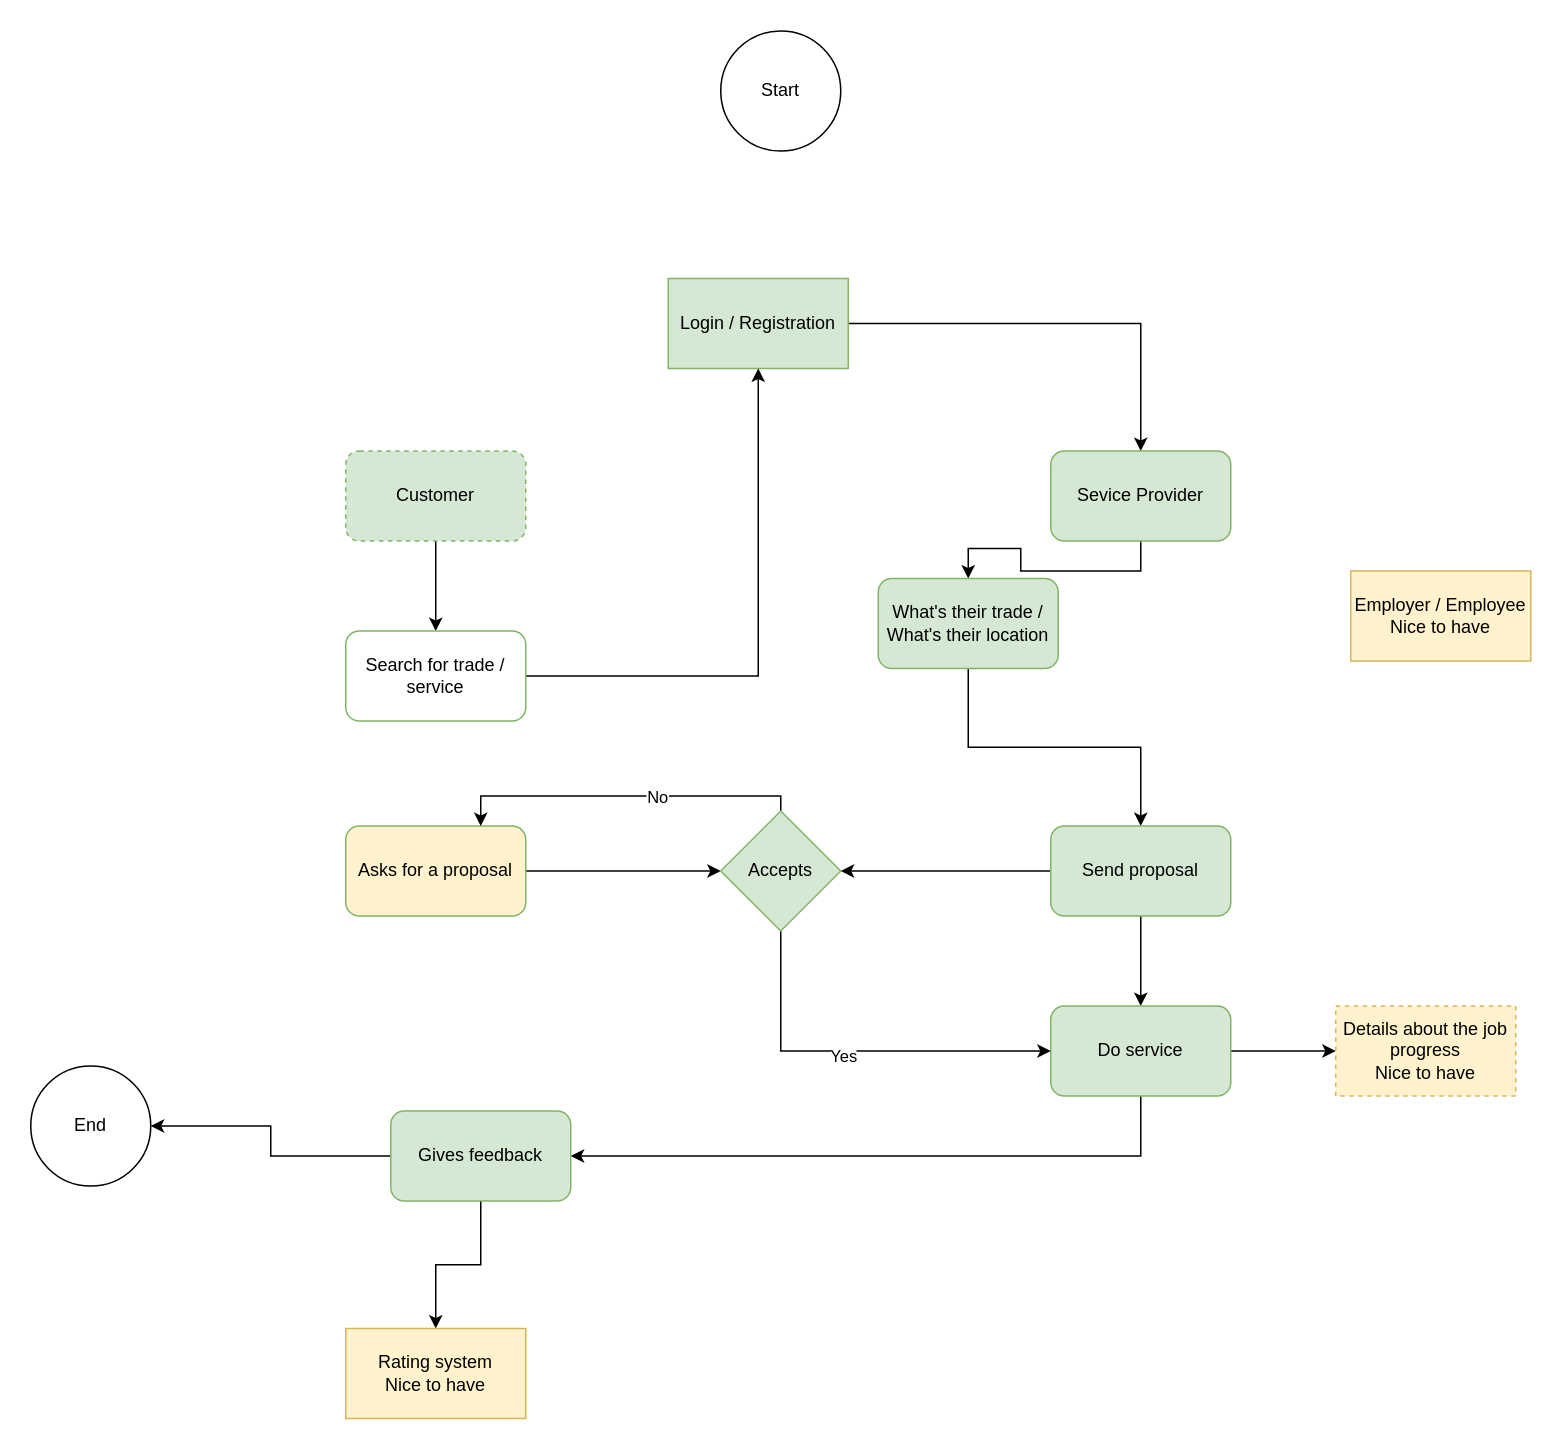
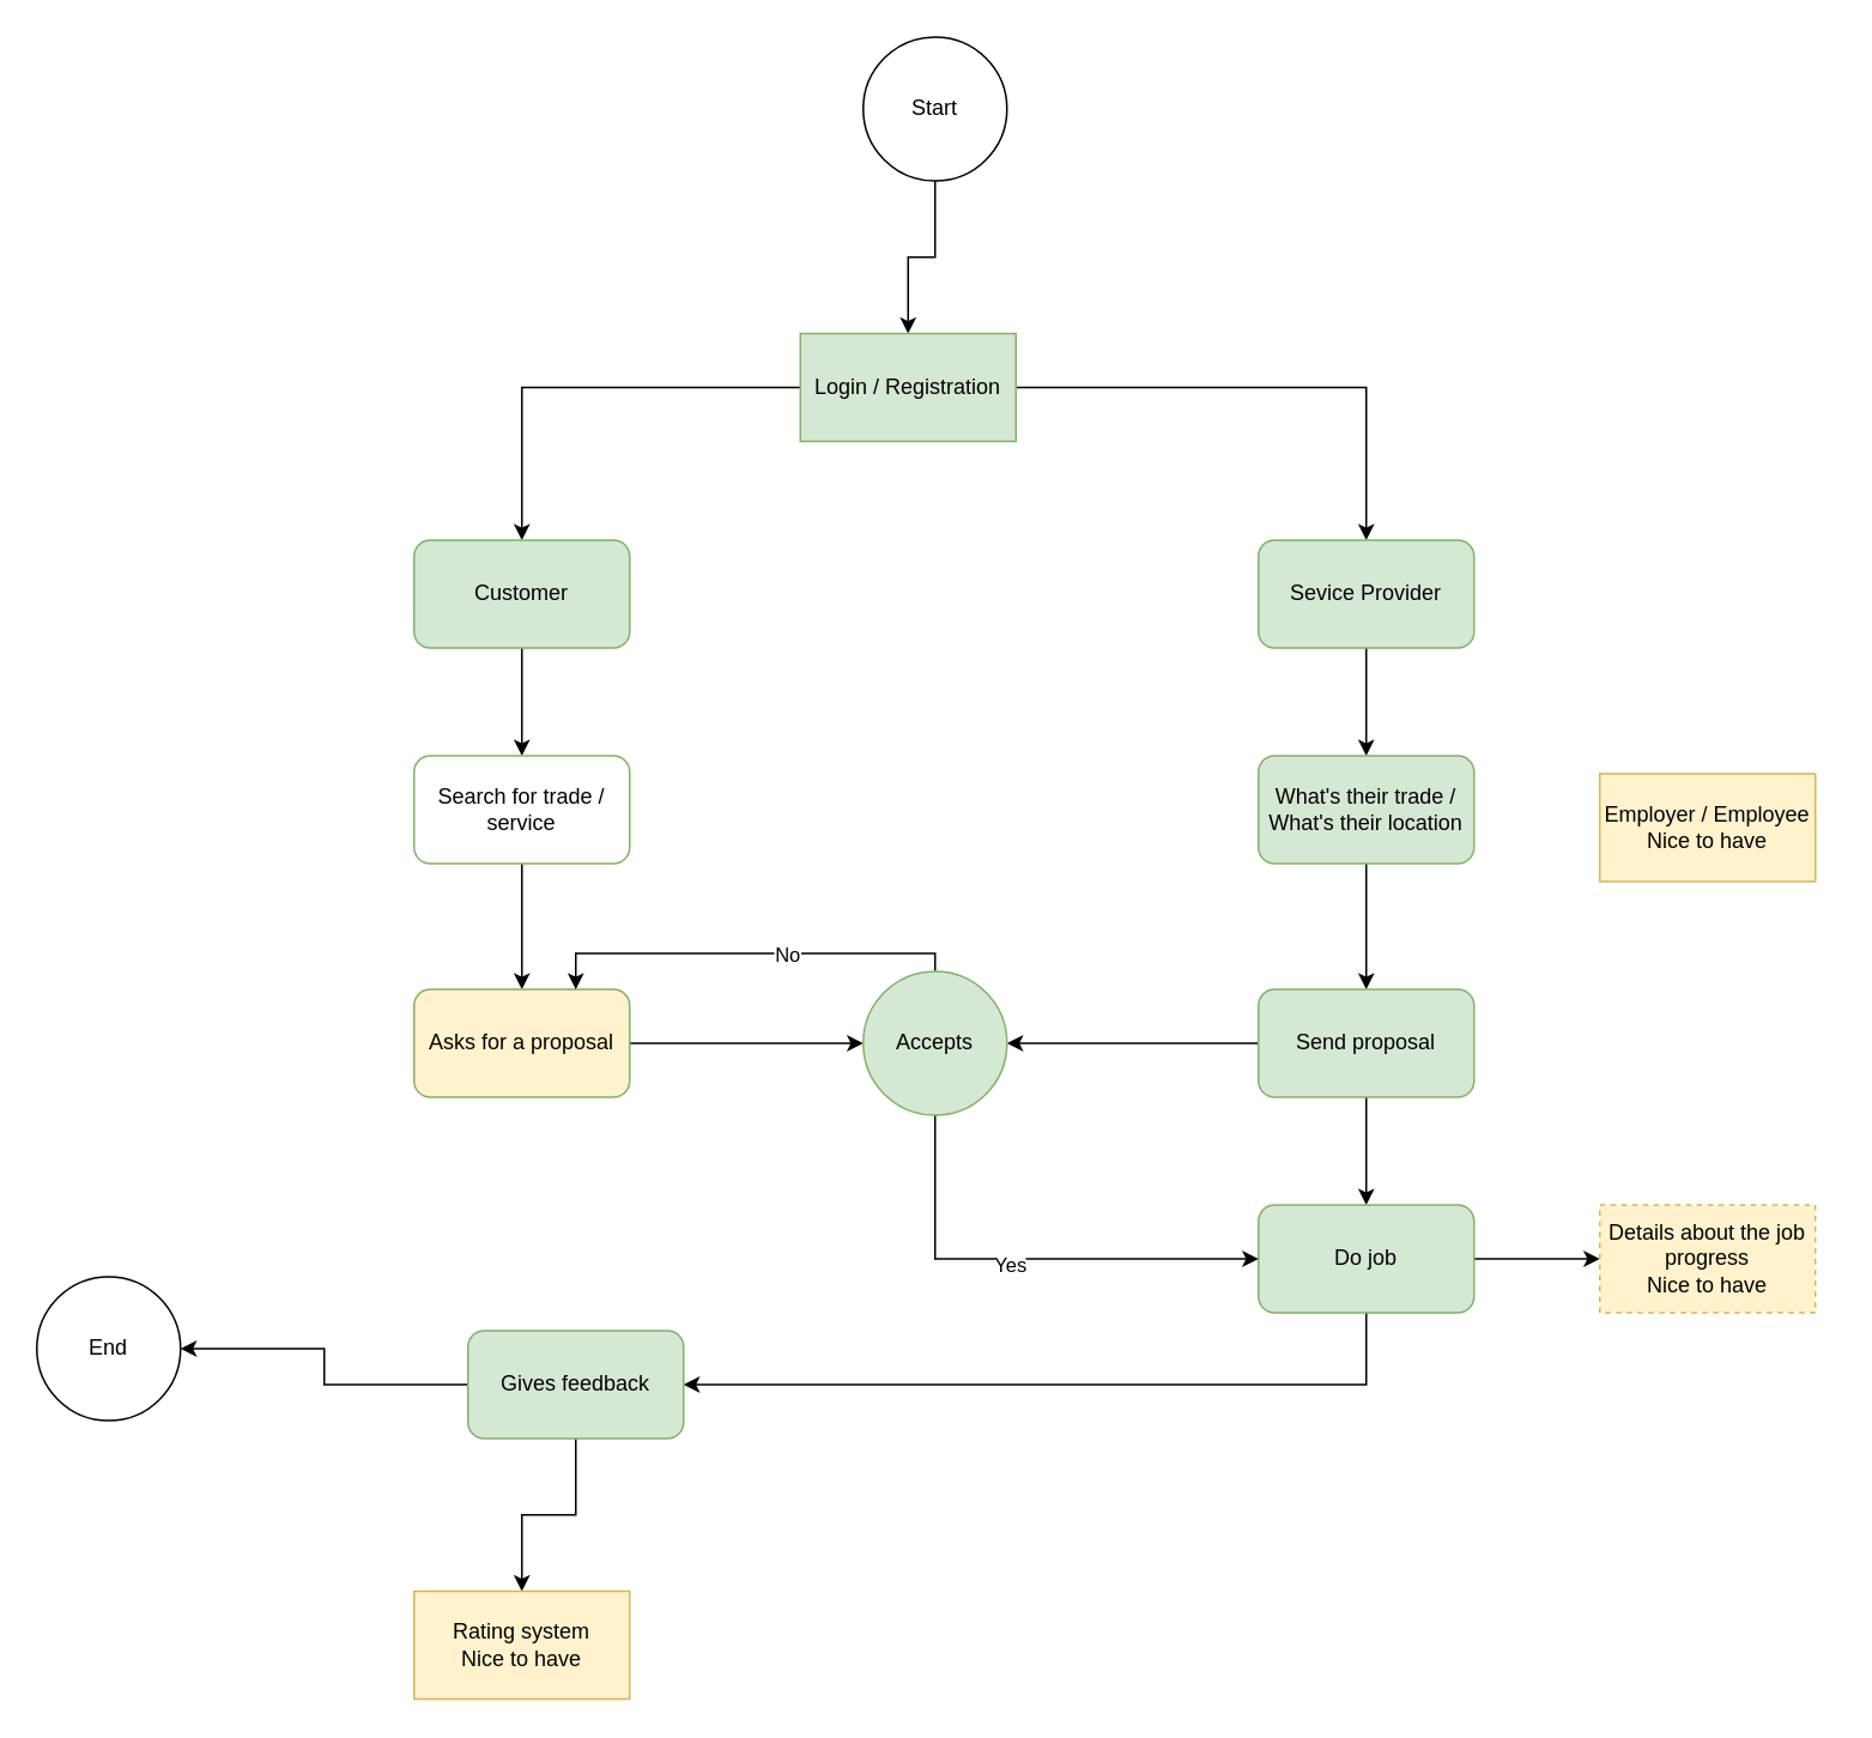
+ <mxCell id="2" style="edgeStyle=orthogonalEdgeStyle;rounded=0;orthogonalLoop=1;jettySize=auto;html=1;entryX=0.5;entryY=0;entryDx=0;entryDy=0;" edge="1" parent="1" source="3" target="6"><mxGeometry relative="1" as="geometry" /></mxCell>
+ <mxCell id="4" style="edgeStyle=orthogonalEdgeStyle;rounded=0;orthogonalLoop=1;jettySize=auto;html=1;entryX=0.5;entryY=0;entryDx=0;entryDy=0;" edge="1" parent="1" source="6" target="8"><mxGeometry relative="1" as="geometry" /></mxCell>
- <mxCell id="8" value="Customer" style="rounded=1;whiteSpace=wrap;html=1;fillColor=#d5e8d4;strokeColor=#82b366;dashed=1;" vertex="1" parent="1"><mxGeometry x="230" y="300" width="120" height="60" as="geometry" /></mxCell>
+ <mxCell id="8" value="Customer" style="rounded=1;whiteSpace=wrap;html=1;fillColor=#d5e8d4;strokeColor=#82b366;" vertex="1" parent="1"><mxGeometry x="230" y="300" width="120" height="60" as="geometry" /></mxCell>
- <mxCell id="11" value="Employer / Employee&lt;br&gt;Nice to have" style="rounded=0;whiteSpace=wrap;html=1;fillColor=#fff2cc;strokeColor=#d6b656;" vertex="1" parent="1"><mxGeometry x="900" y="380" width="120" height="60" as="geometry" /></mxCell>
+ <mxCell id="11" value="Employer / Employee&lt;br&gt;Nice to have" style="rounded=0;whiteSpace=wrap;html=1;fillColor=#fff2cc;strokeColor=#d6b656;" vertex="1" parent="1"><mxGeometry x="890" y="430" width="120" height="60" as="geometry" /></mxCell>
- <mxCell id="13" value="What's their trade / What's their location" style="rounded=1;whiteSpace=wrap;html=1;fillColor=#d5e8d4;strokeColor=#82b366;" vertex="1" parent="1"><mxGeometry x="585" y="385" width="120" height="60" as="geometry" /></mxCell>
+ <mxCell id="13" value="What's their trade / What's their location" style="rounded=1;whiteSpace=wrap;html=1;fillColor=#d5e8d4;strokeColor=#82b366;" vertex="1" parent="1"><mxGeometry x="700" y="420" width="120" height="60" as="geometry" /></mxCell>
- <mxCell id="21" style="edgeStyle=orthogonalEdgeStyle;rounded=0;orthogonalLoop=1;jettySize=auto;html=1;" edge="1" parent="1" source="22" target="6"><mxGeometry relative="1" as="geometry" /></mxCell>
+ <mxCell id="21" style="edgeStyle=orthogonalEdgeStyle;rounded=0;orthogonalLoop=1;jettySize=auto;html=1;entryX=0.5;entryY=0;entryDx=0;entryDy=0;" edge="1" parent="1" source="22" target="24"><mxGeometry relative="1" as="geometry" /></mxCell>
- <mxCell id="29" value="Accepts" style="rhombus;whiteSpace=wrap;html=1;fillColor=#d5e8d4;strokeColor=#82b366;" vertex="1" parent="1"><mxGeometry x="480" y="540" width="80" height="80" as="geometry" /></mxCell>
+ <mxCell id="29" value="Accepts" style="ellipse;whiteSpace=wrap;html=1;fillColor=#d5e8d4;strokeColor=#82b366;" vertex="1" parent="1"><mxGeometry x="480" y="540" width="80" height="80" as="geometry" /></mxCell>
- <mxCell id="19" value="Do service" style="rounded=1;whiteSpace=wrap;html=1;fillColor=#d5e8d4;strokeColor=#82b366;" vertex="1" parent="1"><mxGeometry x="700" y="670" width="120" height="60" as="geometry" /></mxCell>
+ <mxCell id="19" value="Do job" style="rounded=1;whiteSpace=wrap;html=1;fillColor=#d5e8d4;strokeColor=#82b366;" vertex="1" parent="1"><mxGeometry x="700" y="670" width="120" height="60" as="geometry" /></mxCell>
